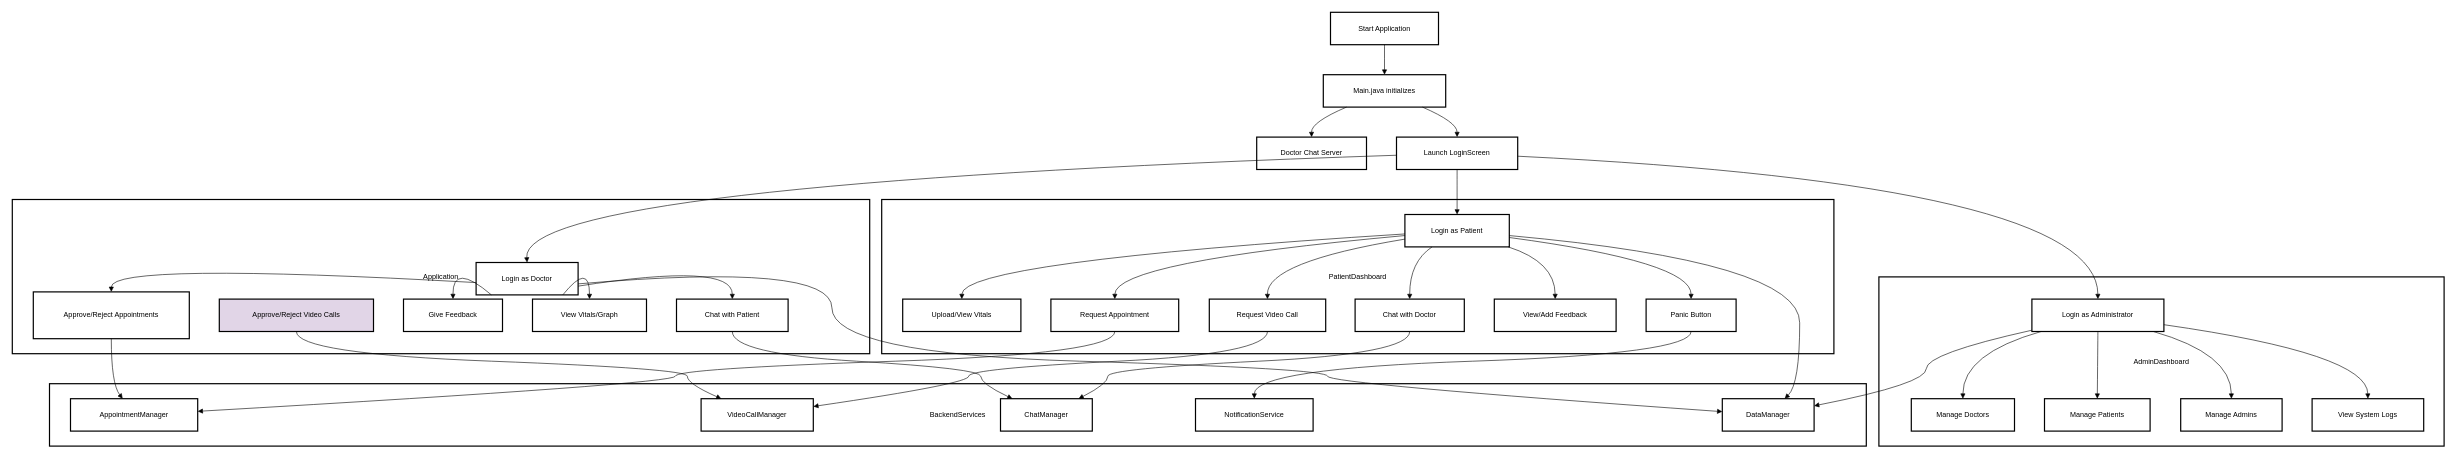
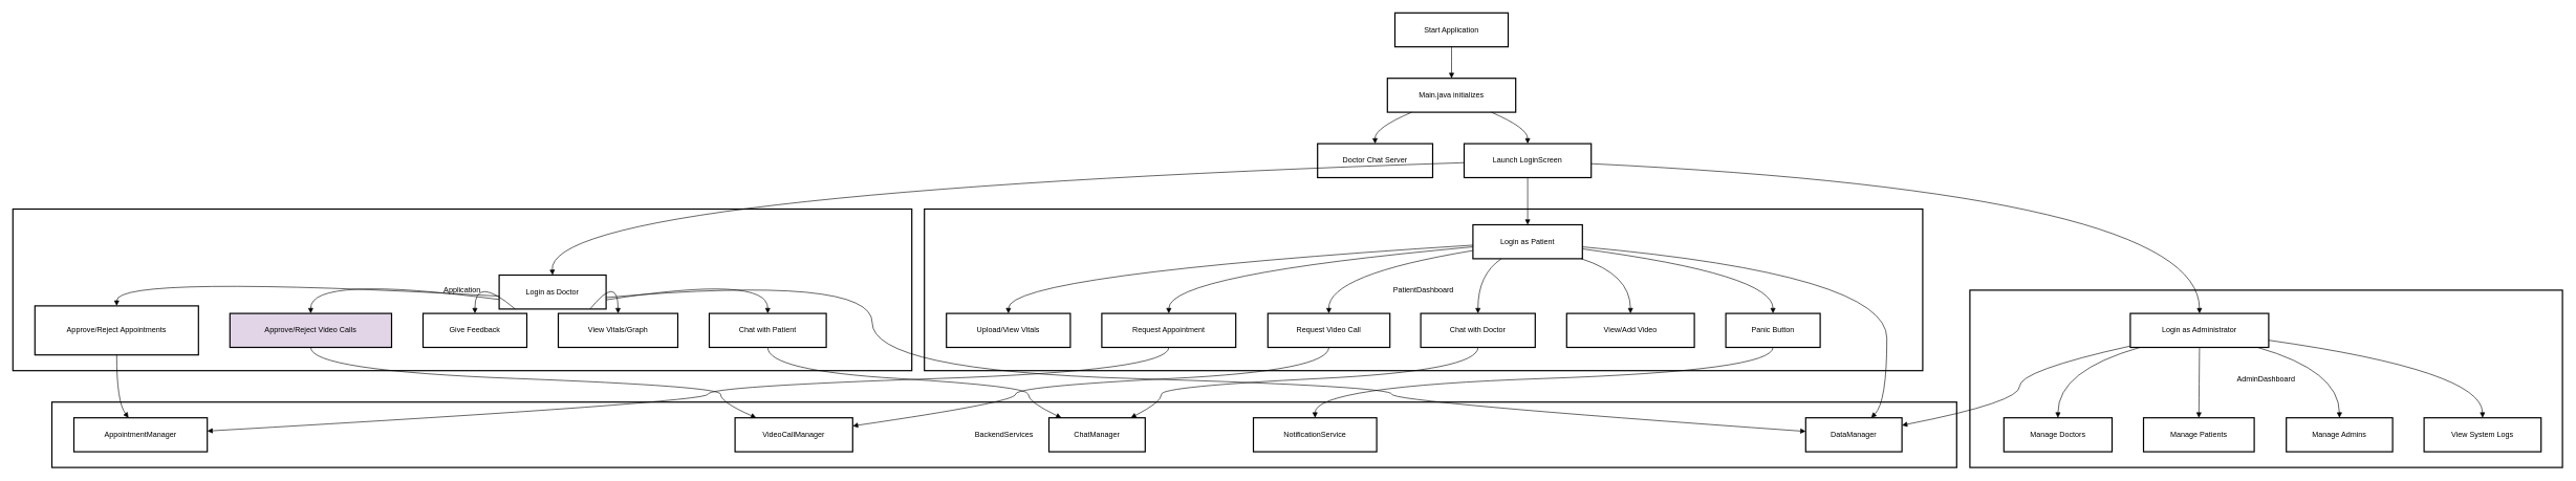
+ <mxCell id="46" value="" style="curved=1;startArrow=none;endArrow=block;exitX=0;exitY=0.72;entryX=0.5;entryY=0;rounded=0;" edge="1" parent="1" source="11" target="20"><mxGeometry relative="1" as="geometry"><Array as="points"><mxPoint x="493" y="436" /></Array></mxGeometry></mxCell>
- <mxCell id="17" value="View/Add Feedback" style="whiteSpace=wrap;strokeWidth=2;" vertex="1" parent="1"><mxGeometry x="2490" y="498" width="203" height="54" as="geometry" /></mxCell>
+ <mxCell id="17" value="View/Add Video" style="whiteSpace=wrap;strokeWidth=2;" vertex="1" parent="1"><mxGeometry x="2490" y="498" width="203" height="54" as="geometry" /></mxCell>
